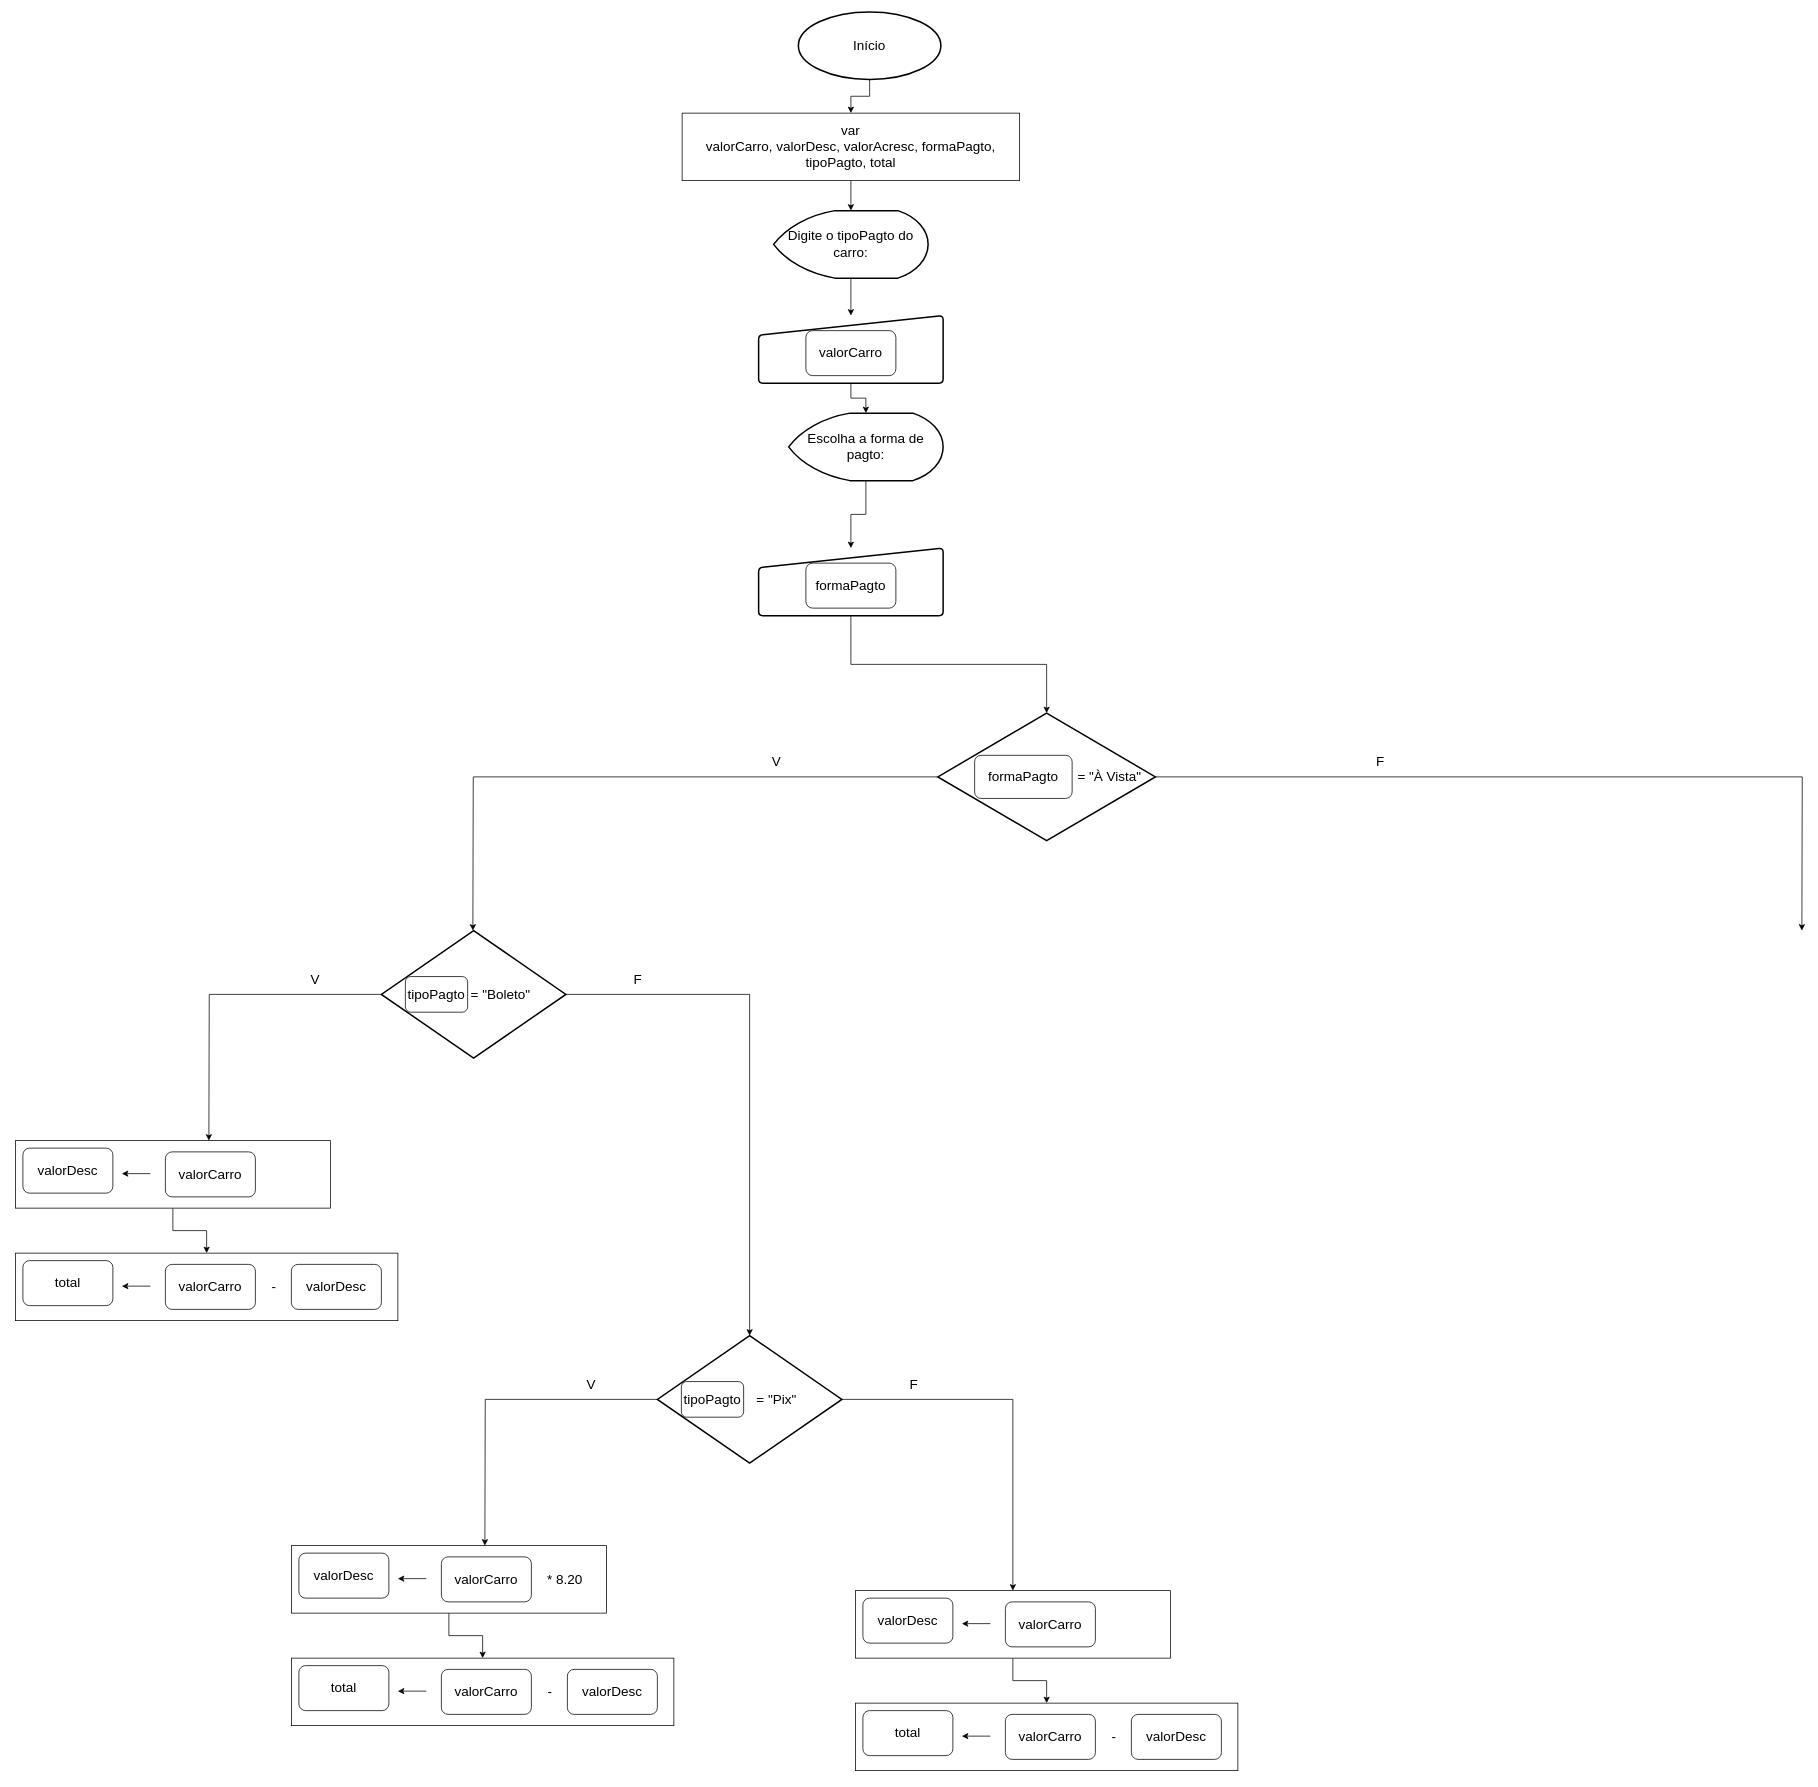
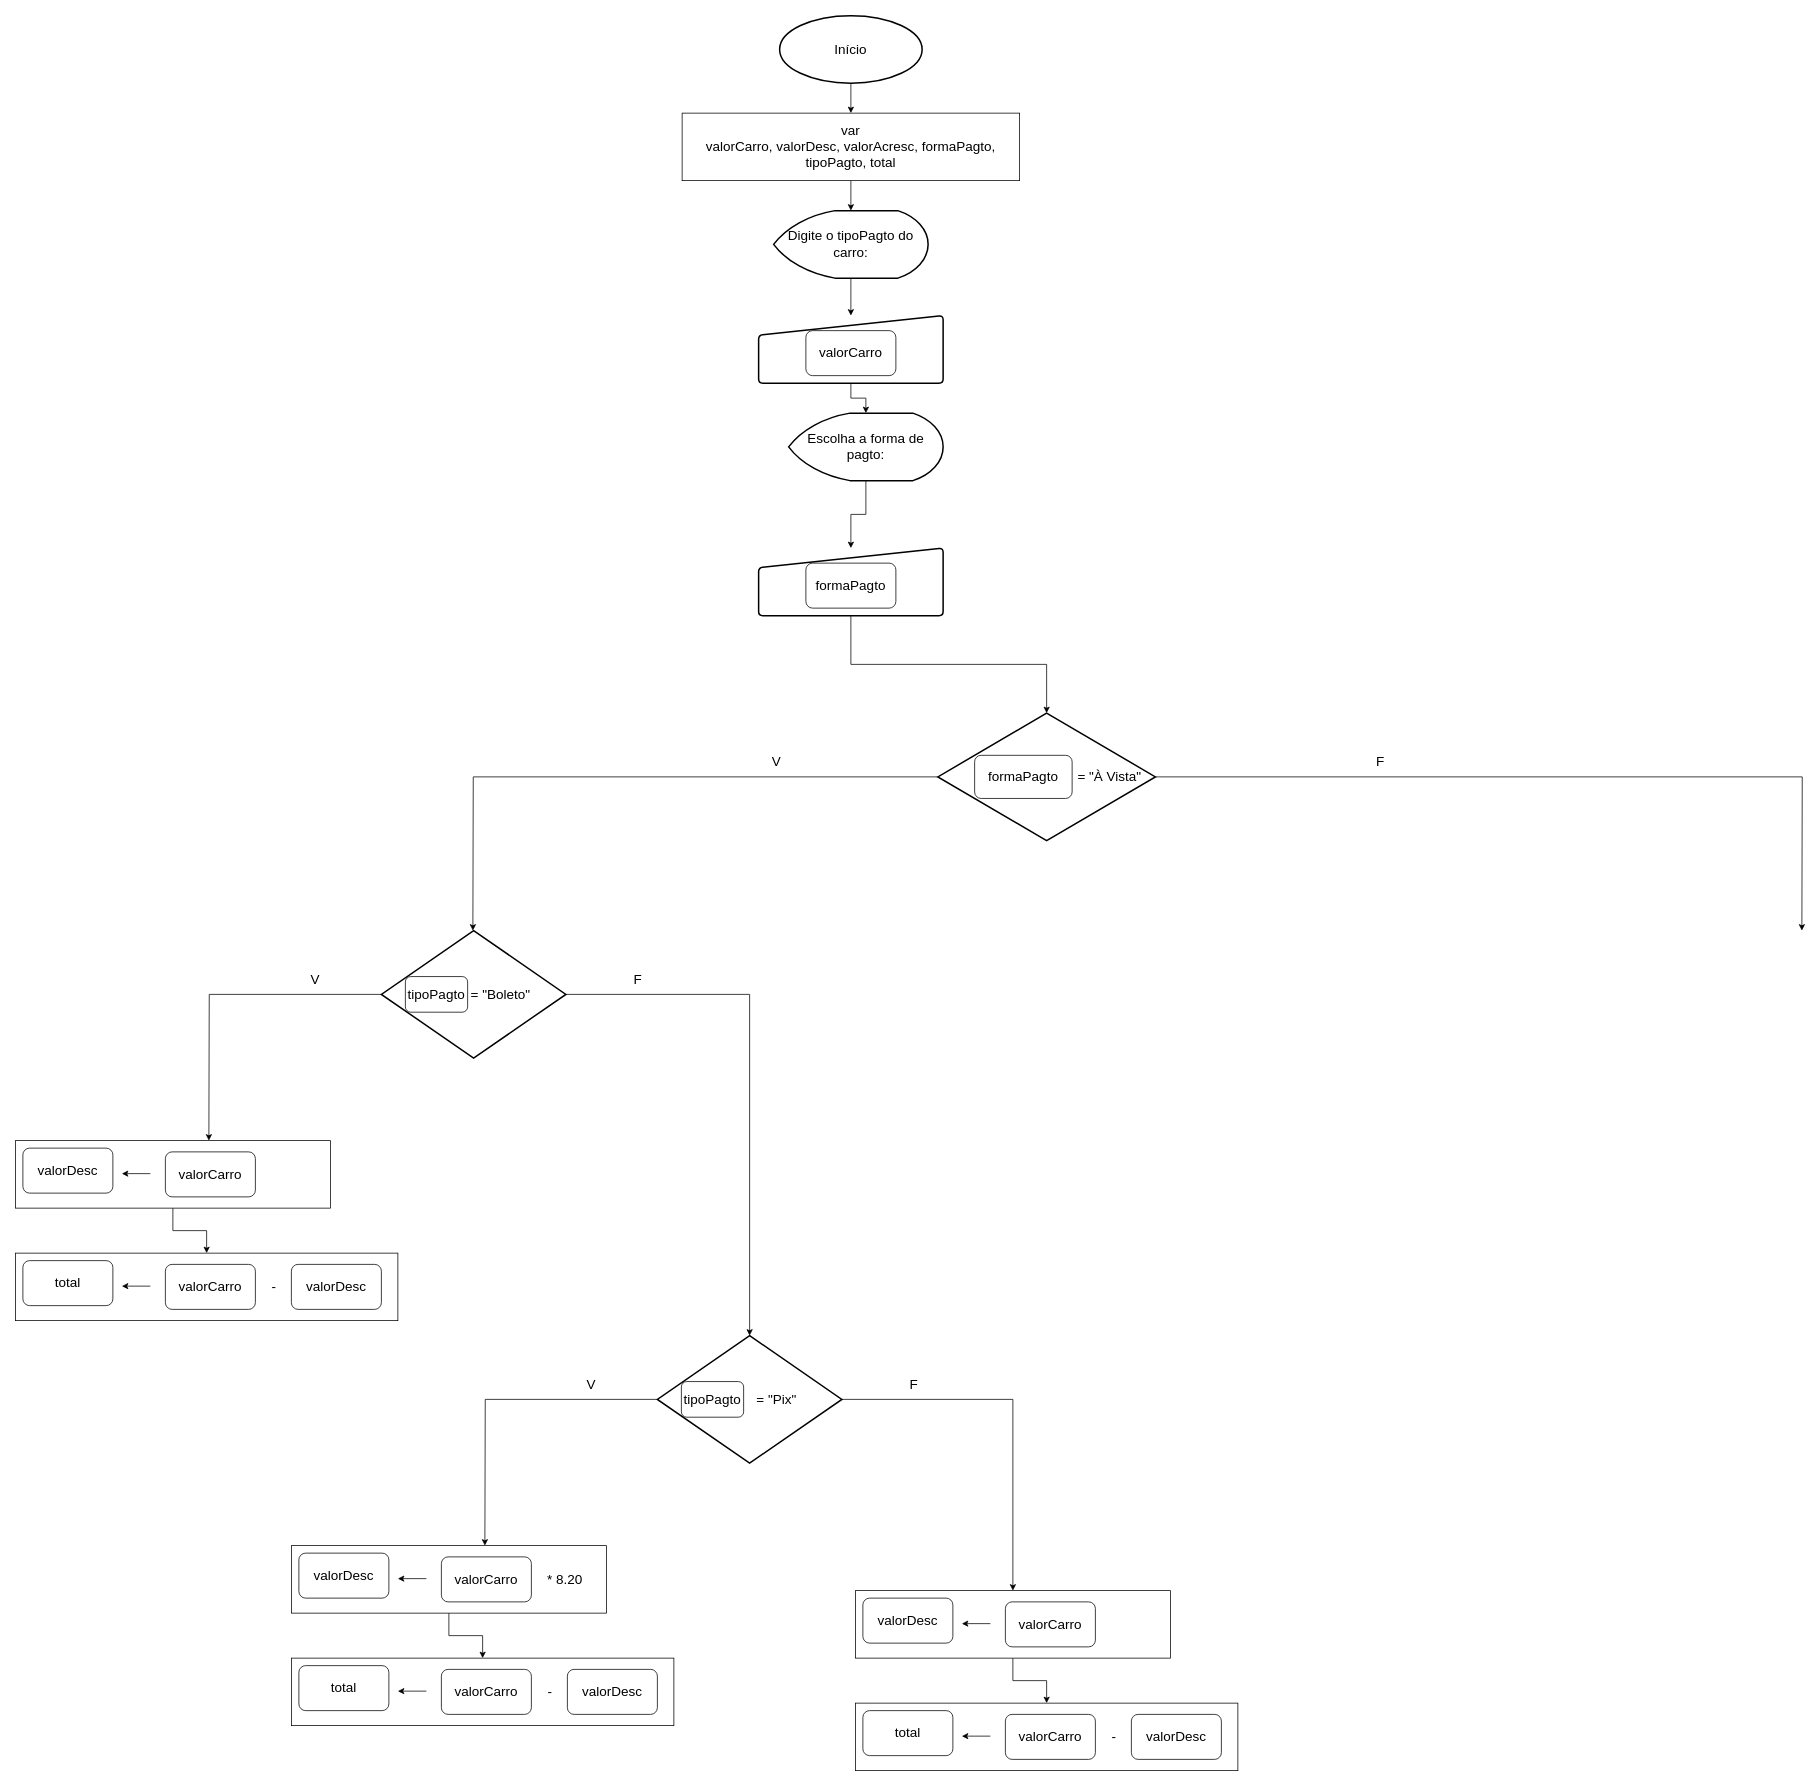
- <mxCell id="3" value="&lt;font style=&quot;font-size: 18px&quot;&gt;Início&lt;/font&gt;" style="strokeWidth=2;html=1;shape=mxgraph.flowchart.start_1;whiteSpace=wrap;" vertex="1" parent="1"><mxGeometry x="1064" y="15" width="190" height="90" as="geometry" /></mxCell>
+ <mxCell id="3" value="&lt;font style=&quot;font-size: 18px&quot;&gt;Início&lt;/font&gt;" style="strokeWidth=2;html=1;shape=mxgraph.flowchart.start_1;whiteSpace=wrap;" vertex="1" parent="1"><mxGeometry x="1039" y="20" width="190" height="90" as="geometry" /></mxCell>
